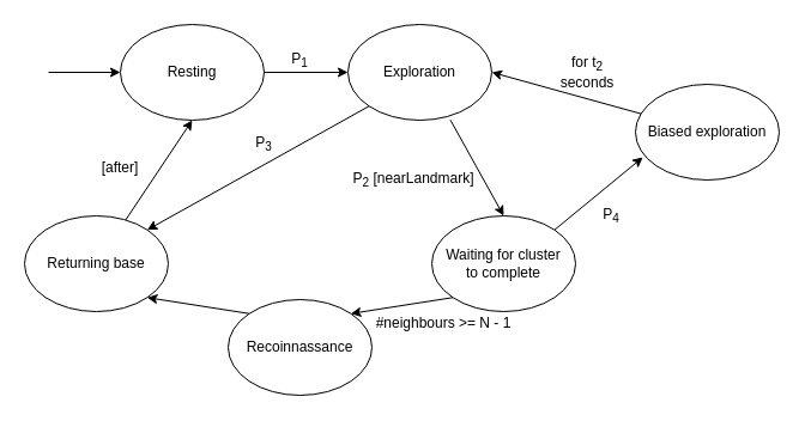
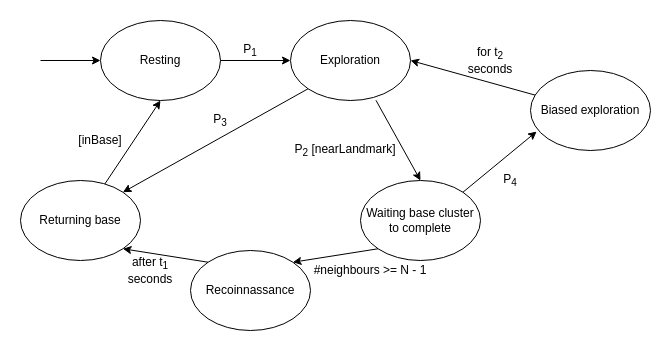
- <mxCell id="16" value="[after]" style="text;html=1;strokeColor=none;fillColor=none;align=center;verticalAlign=middle;whiteSpace=wrap;rounded=0;" parent="1" vertex="1"><mxGeometry x="80" y="130" width="40" height="20" as="geometry" /></mxCell>
+ <mxCell id="16" value="[inBase]" style="text;html=1;strokeColor=none;fillColor=none;align=center;verticalAlign=middle;whiteSpace=wrap;rounded=0;" parent="1" vertex="1"><mxGeometry x="80" y="130" width="40" height="20" as="geometry" /></mxCell>
- <mxCell id="5" value="Waiting for cluster&lt;br&gt;to complete" style="ellipse;whiteSpace=wrap;html=1;" parent="1" vertex="1"><mxGeometry x="360" y="180" width="120" height="80" as="geometry" /></mxCell>
+ <mxCell id="5" value="Waiting base cluster&lt;br&gt;to complete" style="ellipse;whiteSpace=wrap;html=1;" parent="1" vertex="1"><mxGeometry x="360" y="180" width="120" height="80" as="geometry" /></mxCell>
+ <mxCell id="17" value="after t&lt;sub&gt;1&lt;/sub&gt; seconds" style="text;html=1;strokeColor=none;fillColor=none;align=center;verticalAlign=middle;whiteSpace=wrap;rounded=0;" parent="1" vertex="1"><mxGeometry x="130" y="260" width="40" height="20" as="geometry" /></mxCell>
